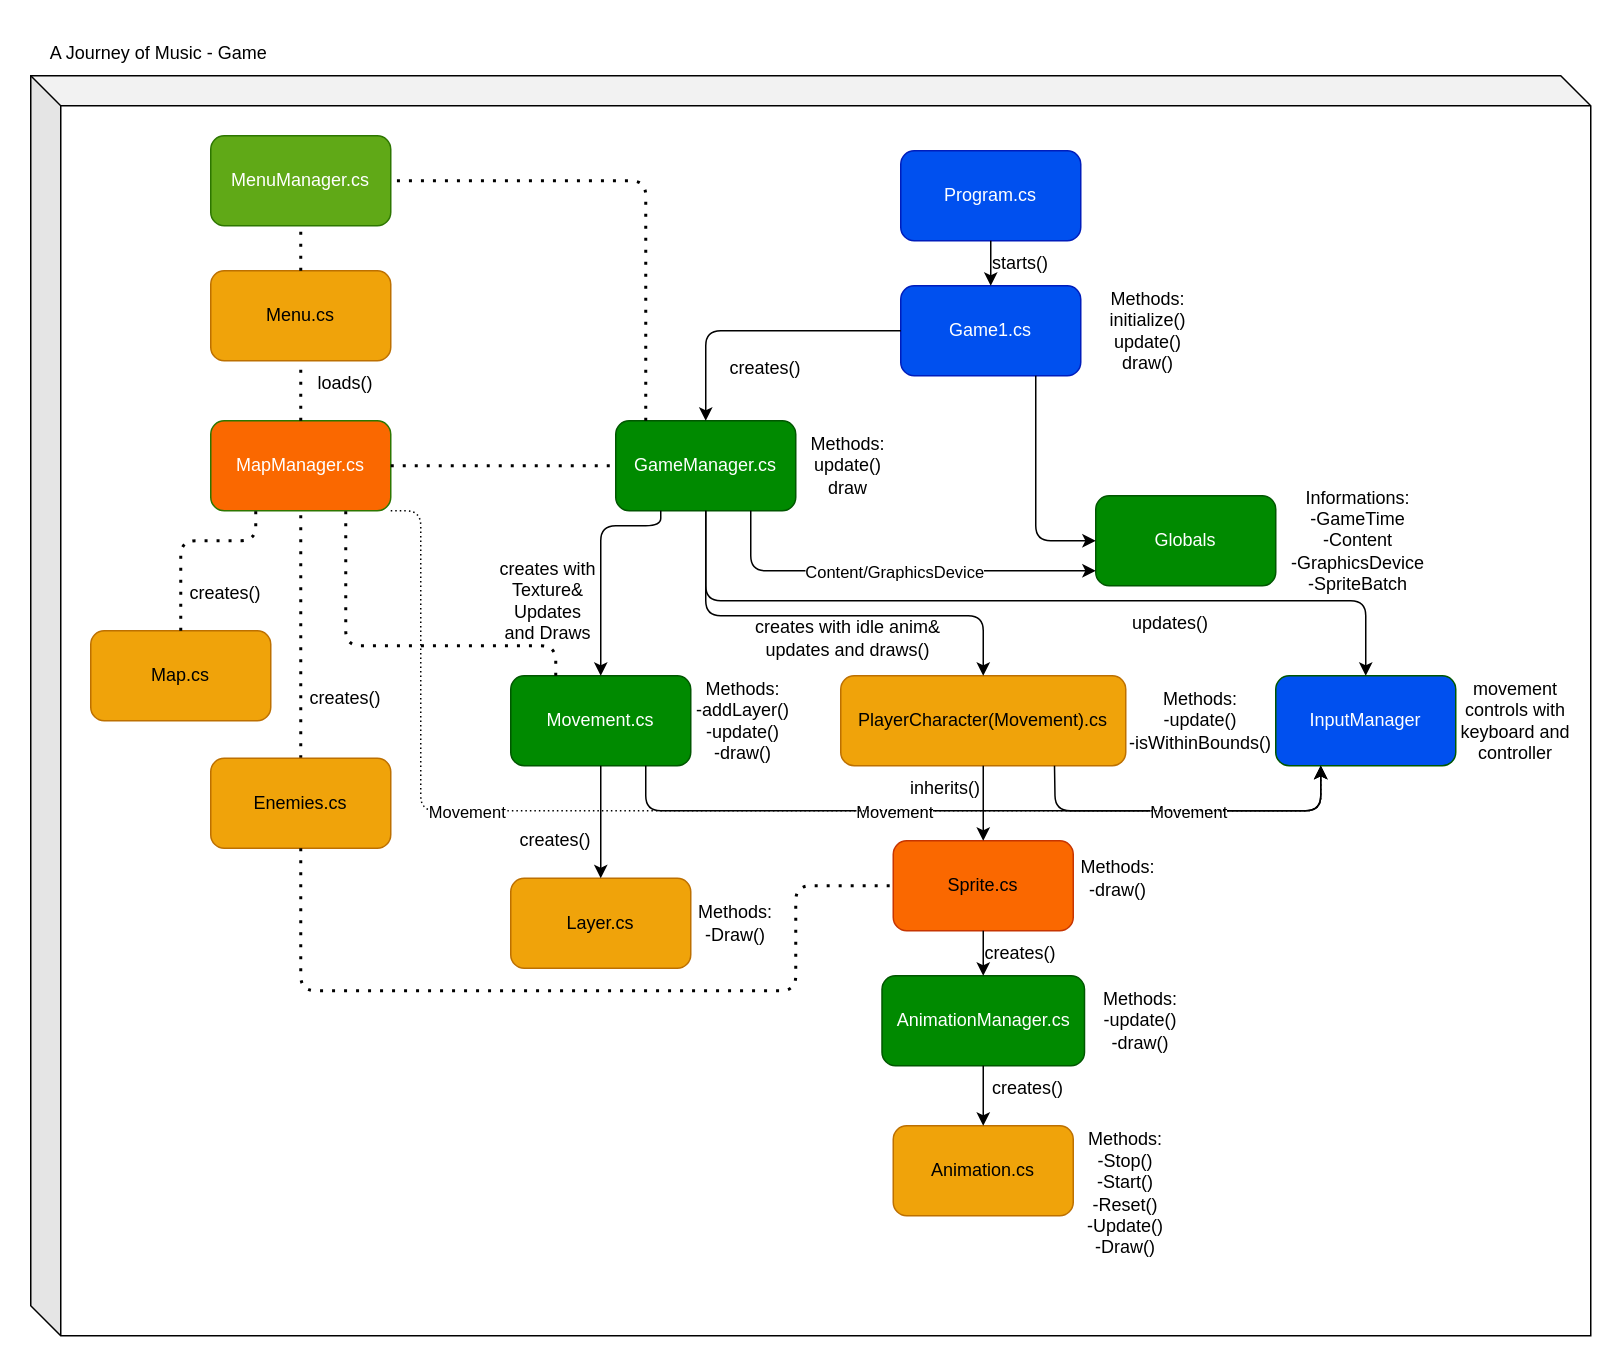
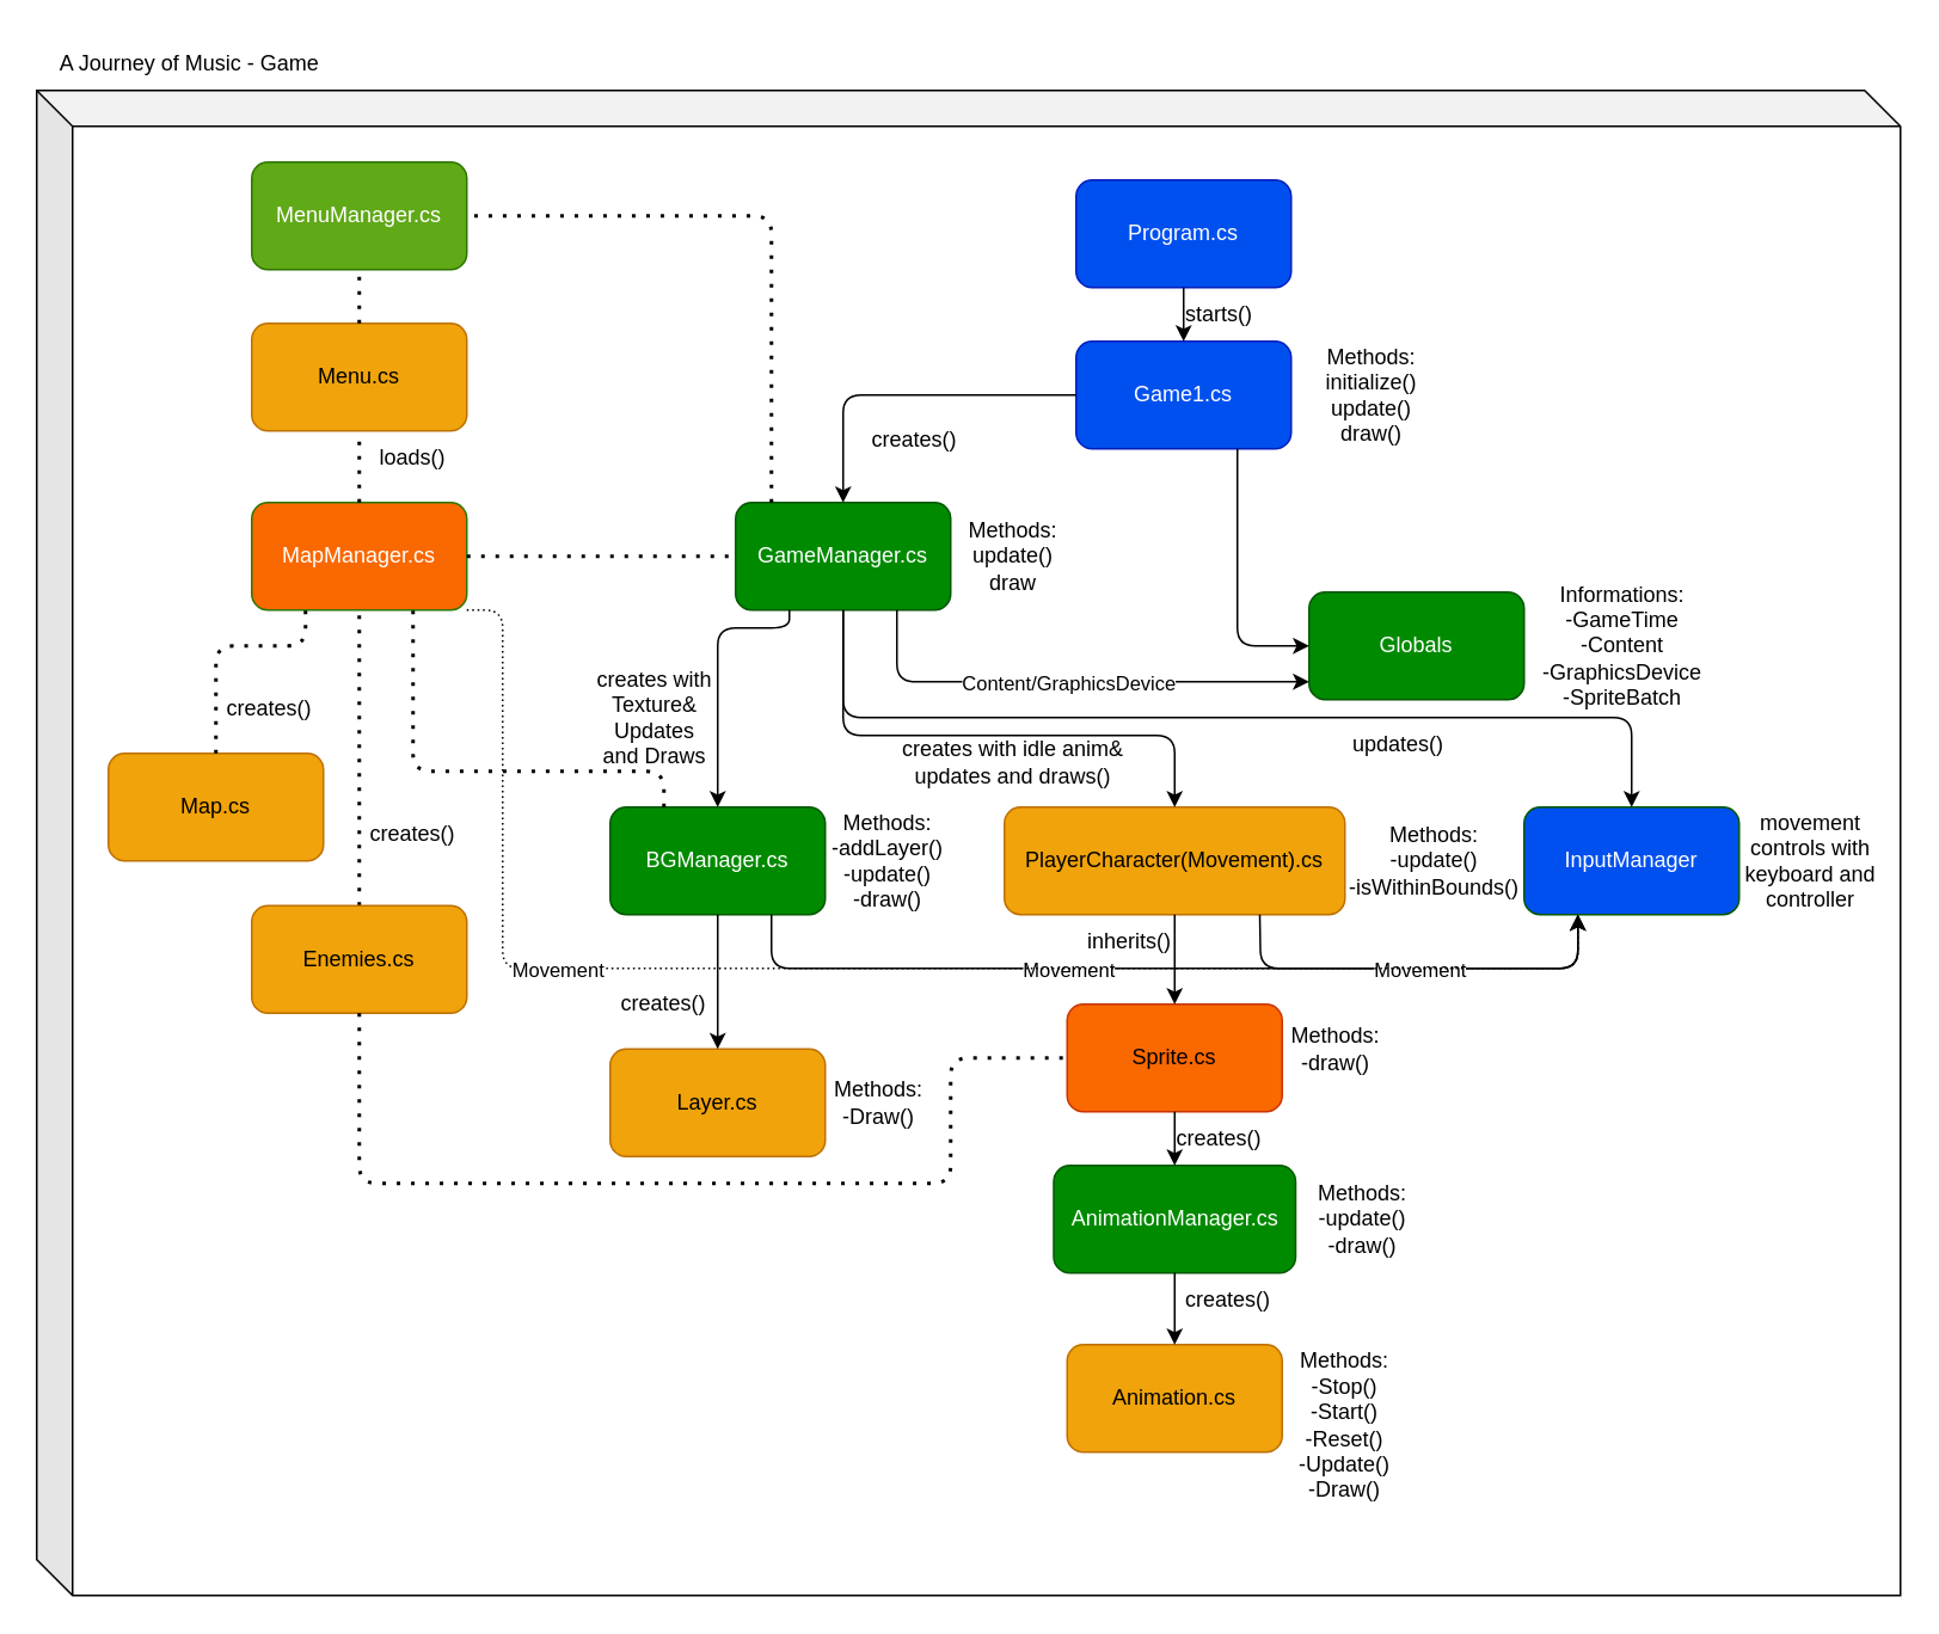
- <mxCell id="18" value="Movement.cs" style="rounded=1;whiteSpace=wrap;html=1;fillColor=#008a00;fontColor=#ffffff;strokeColor=#005700;" vertex="1" parent="1"><mxGeometry x="340" y="450" width="120" height="60" as="geometry" /></mxCell>
+ <mxCell id="18" value="BGManager.cs" style="rounded=1;whiteSpace=wrap;html=1;fillColor=#008a00;fontColor=#ffffff;strokeColor=#005700;" vertex="1" parent="1"><mxGeometry x="340" y="450" width="120" height="60" as="geometry" /></mxCell>
